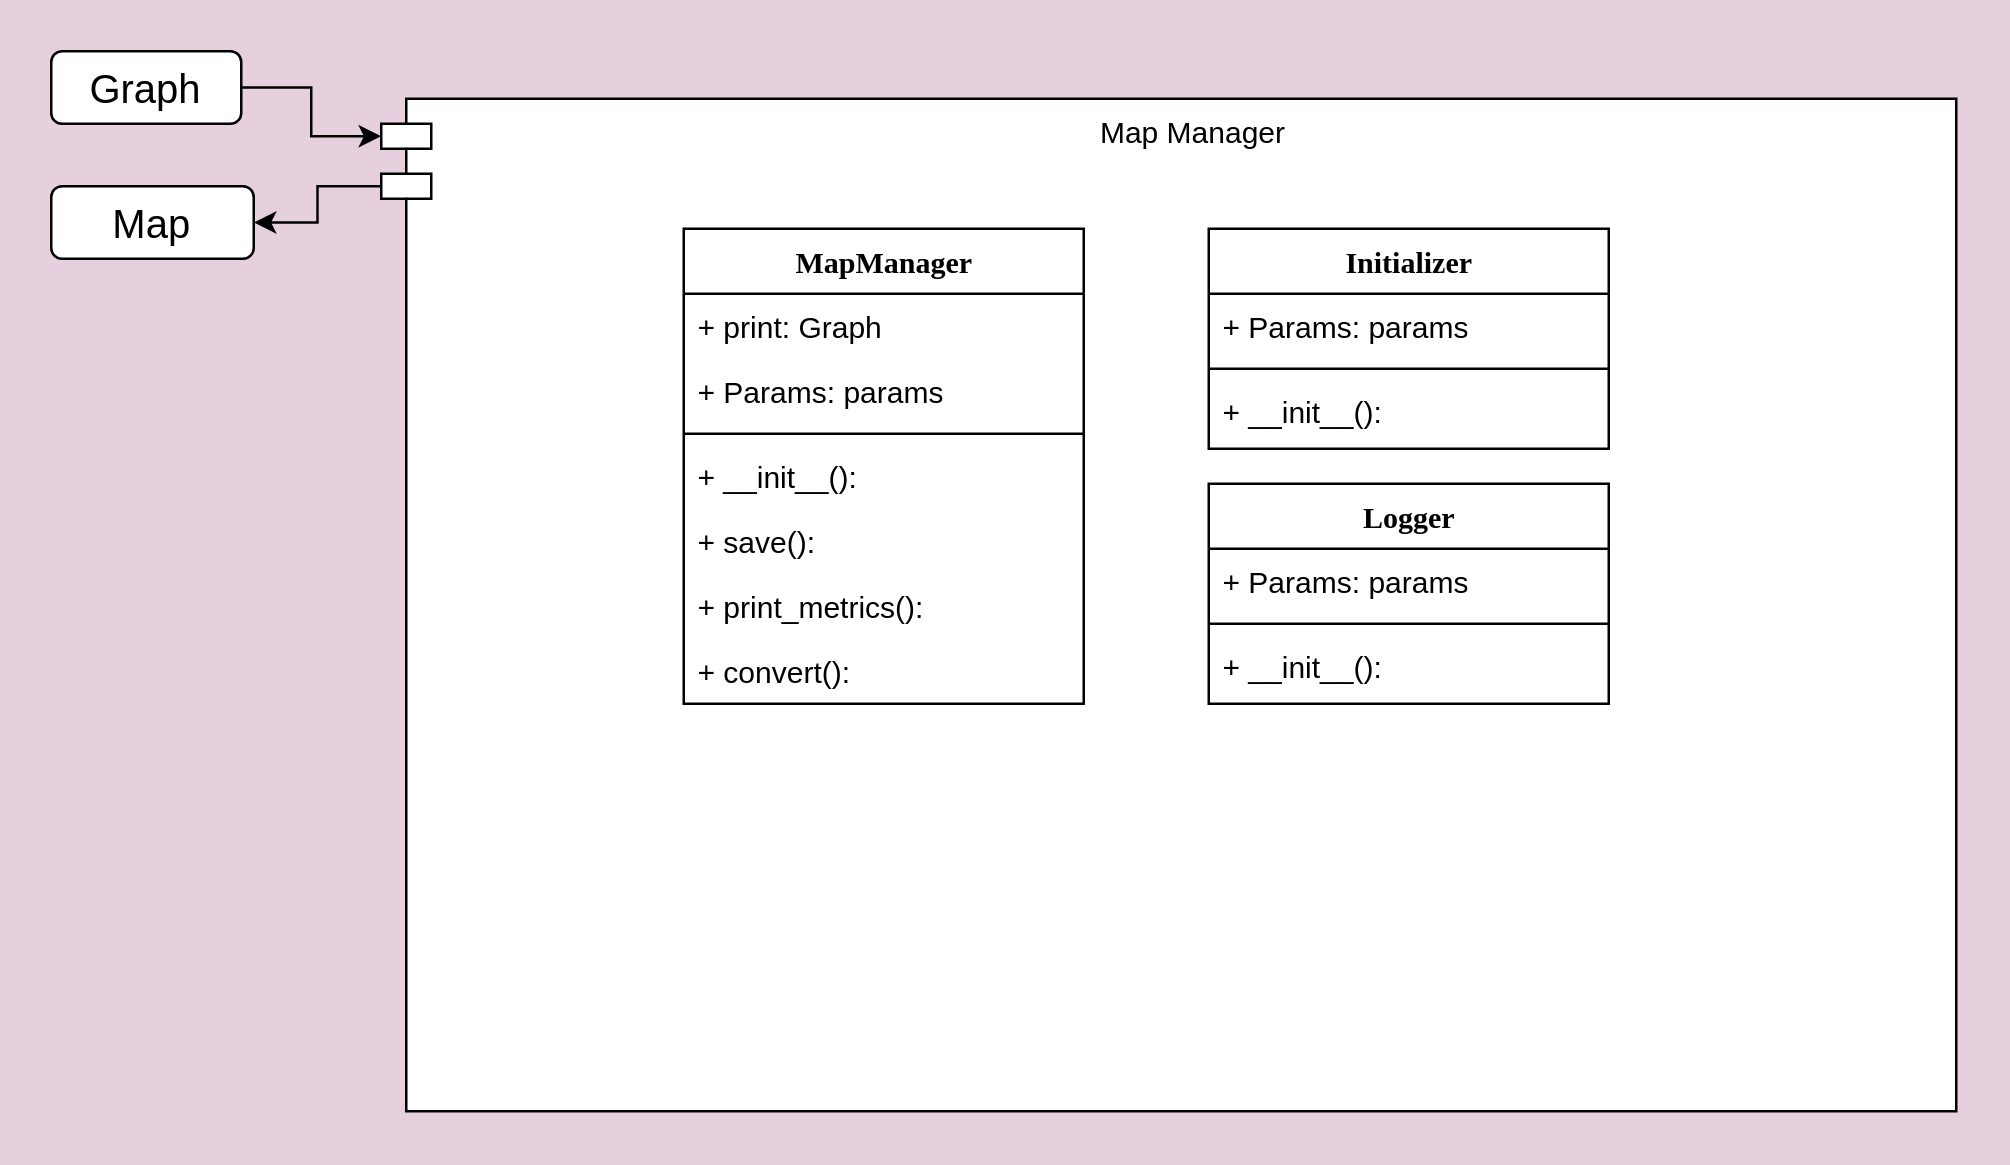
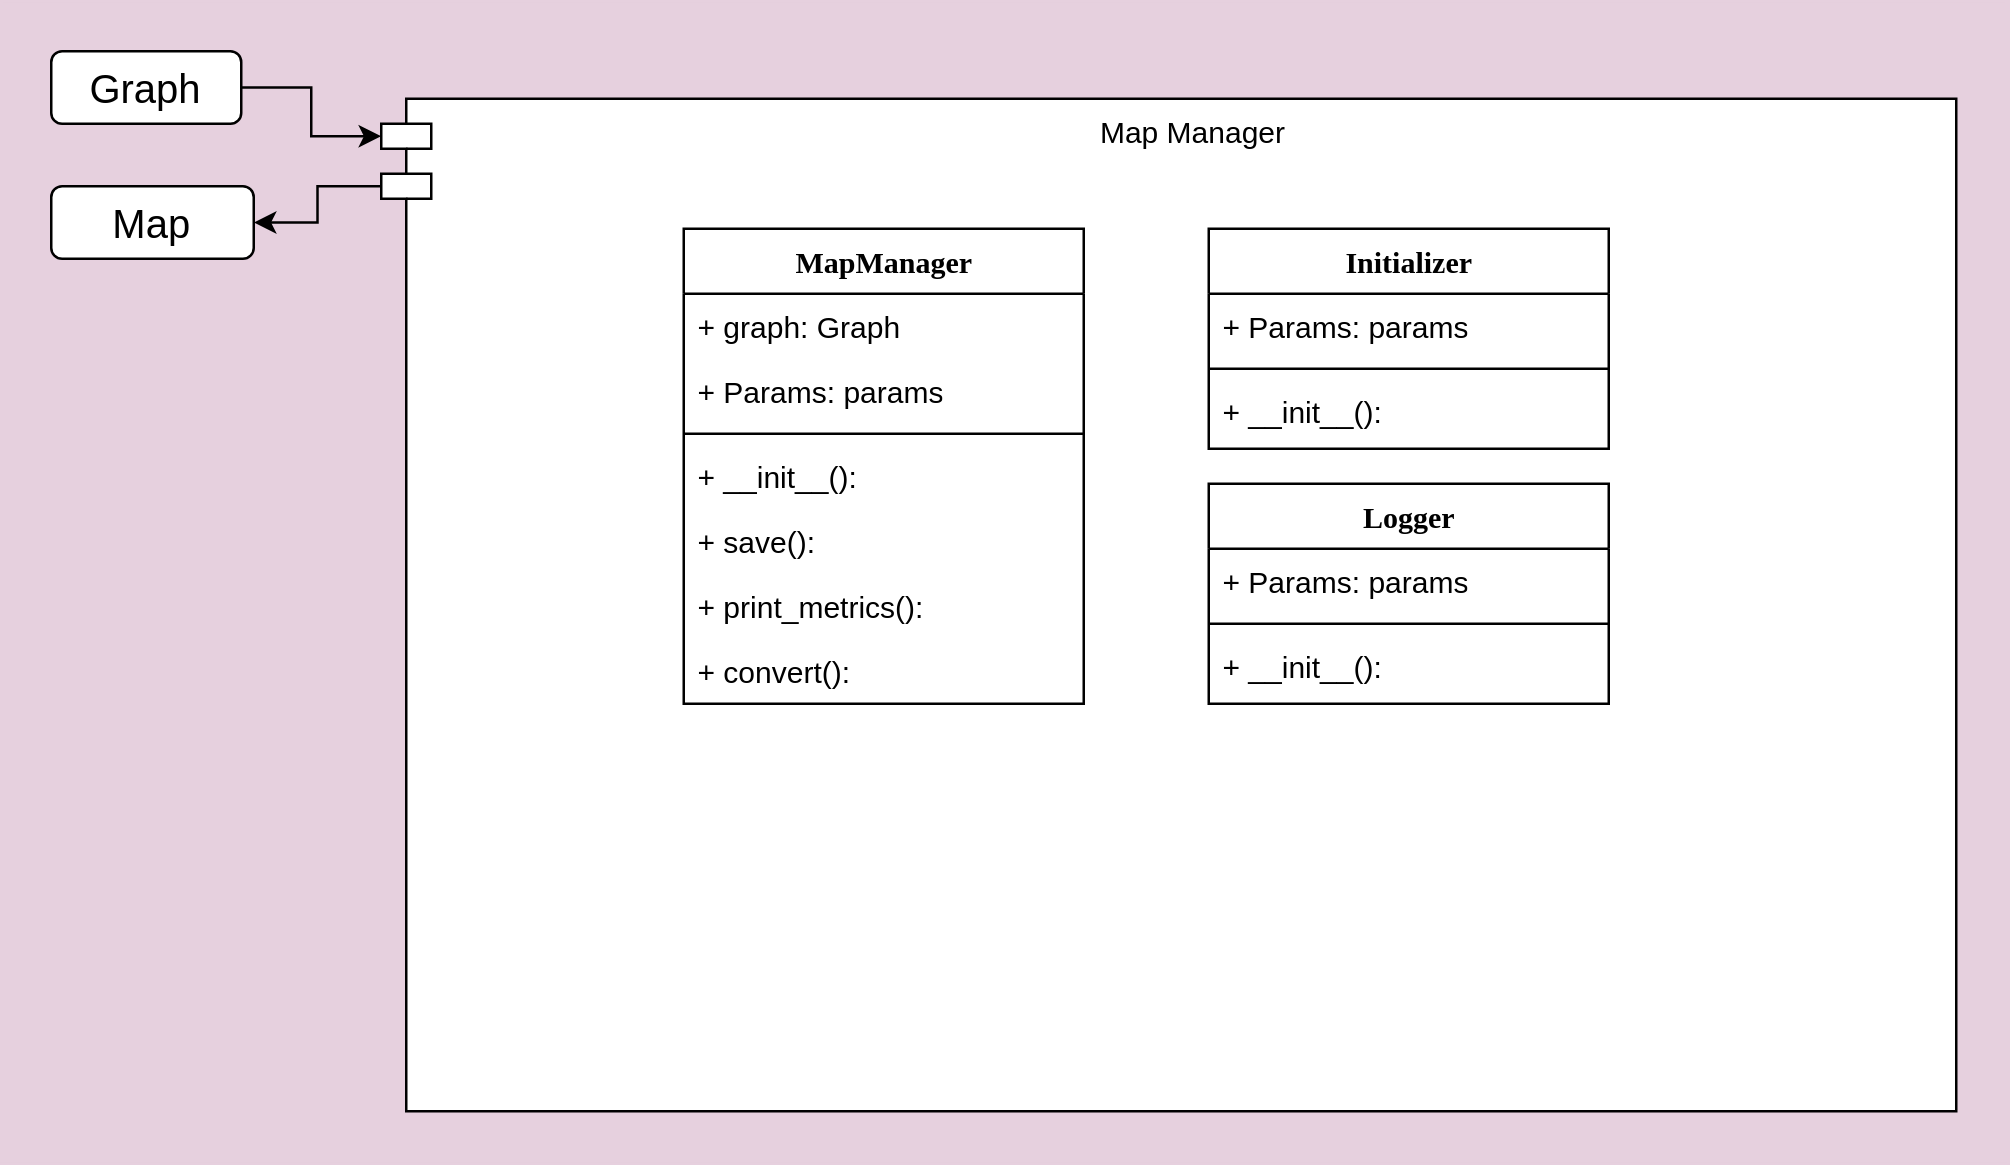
- <mxCell id="5" value="+ print: Graph" style="text;html=1;strokeColor=none;fillColor=none;align=left;verticalAlign=top;spacingLeft=4;spacingRight=4;whiteSpace=wrap;overflow=hidden;rotatable=0;points=[[0,0.5],[1,0.5]];portConstraint=eastwest;" parent="4" vertex="1"><mxGeometry y="26" width="160" height="26" as="geometry" /></mxCell>
+ <mxCell id="5" value="+ graph: Graph" style="text;html=1;strokeColor=none;fillColor=none;align=left;verticalAlign=top;spacingLeft=4;spacingRight=4;whiteSpace=wrap;overflow=hidden;rotatable=0;points=[[0,0.5],[1,0.5]];portConstraint=eastwest;" parent="4" vertex="1"><mxGeometry y="26" width="160" height="26" as="geometry" /></mxCell>
